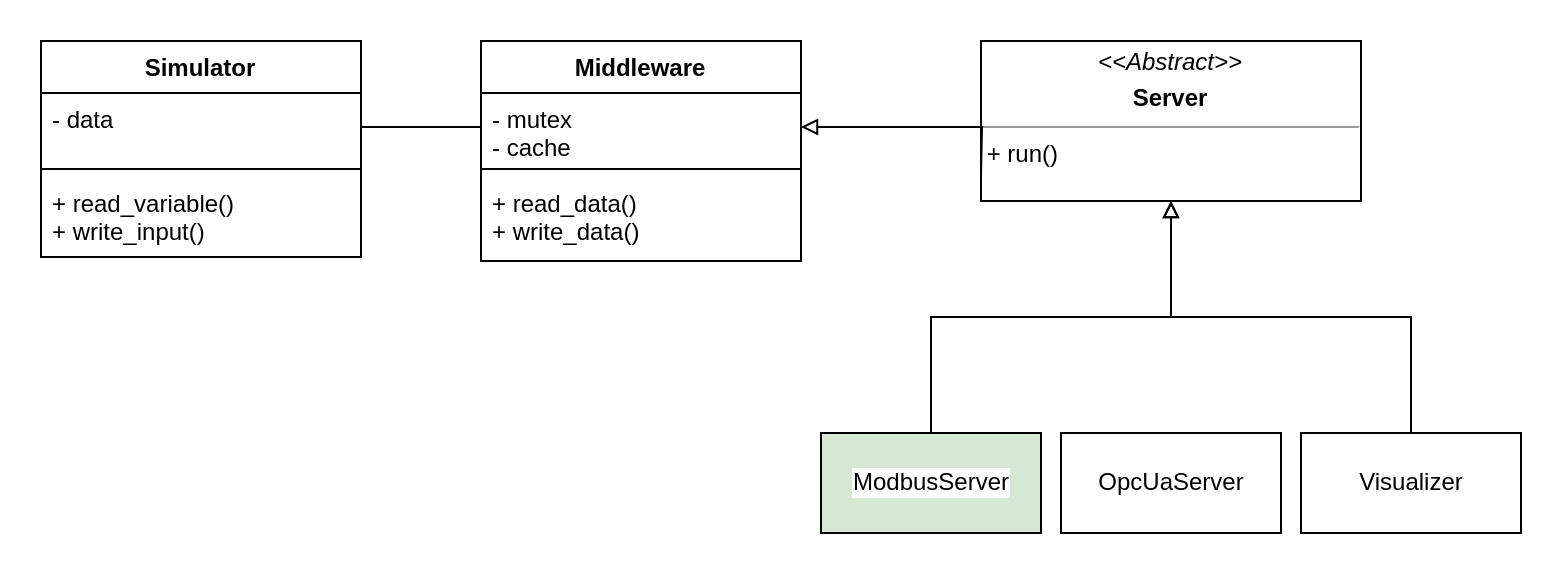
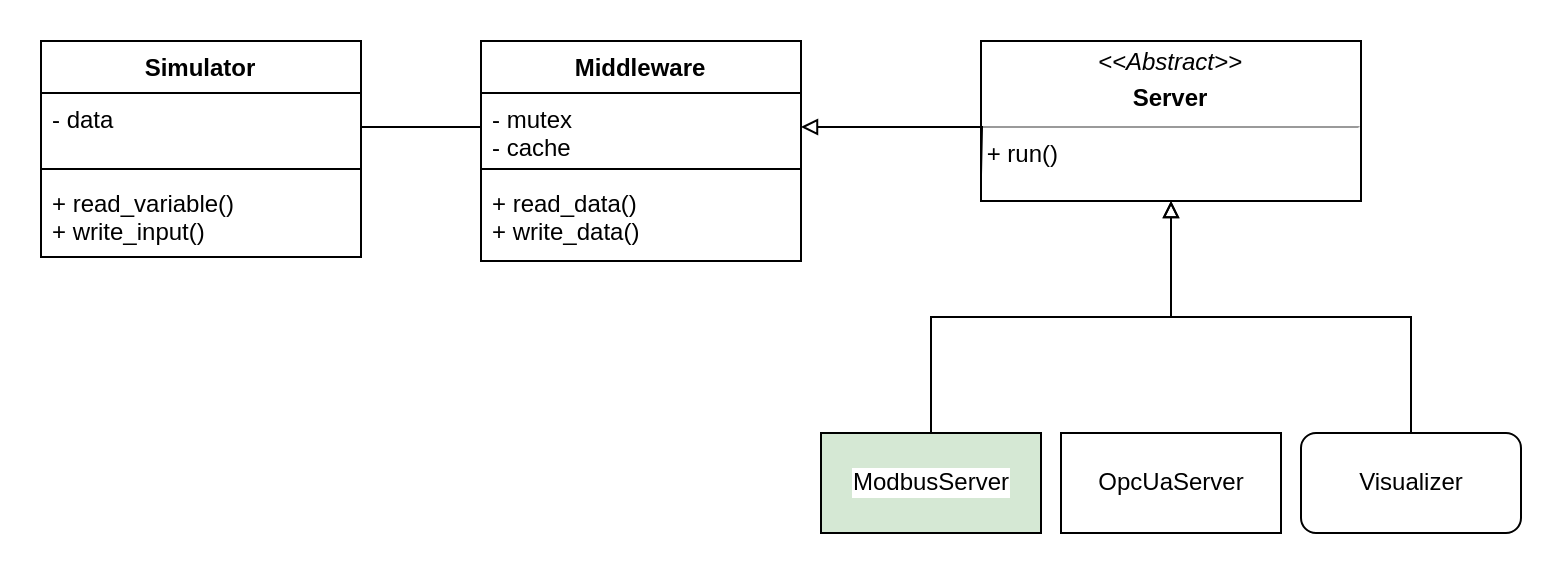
- <mxCell id="17" value="Visualizer" style="html=1;labelBackgroundColor=none;labelBorderColor=none;fillColor=none;" vertex="1" parent="1"><mxGeometry x="650" y="216" width="110" height="50" as="geometry" /></mxCell>
+ <mxCell id="17" value="Visualizer" style="html=1;labelBackgroundColor=none;labelBorderColor=none;fillColor=none;rounded=1;" vertex="1" parent="1"><mxGeometry x="650" y="216" width="110" height="50" as="geometry" /></mxCell>
